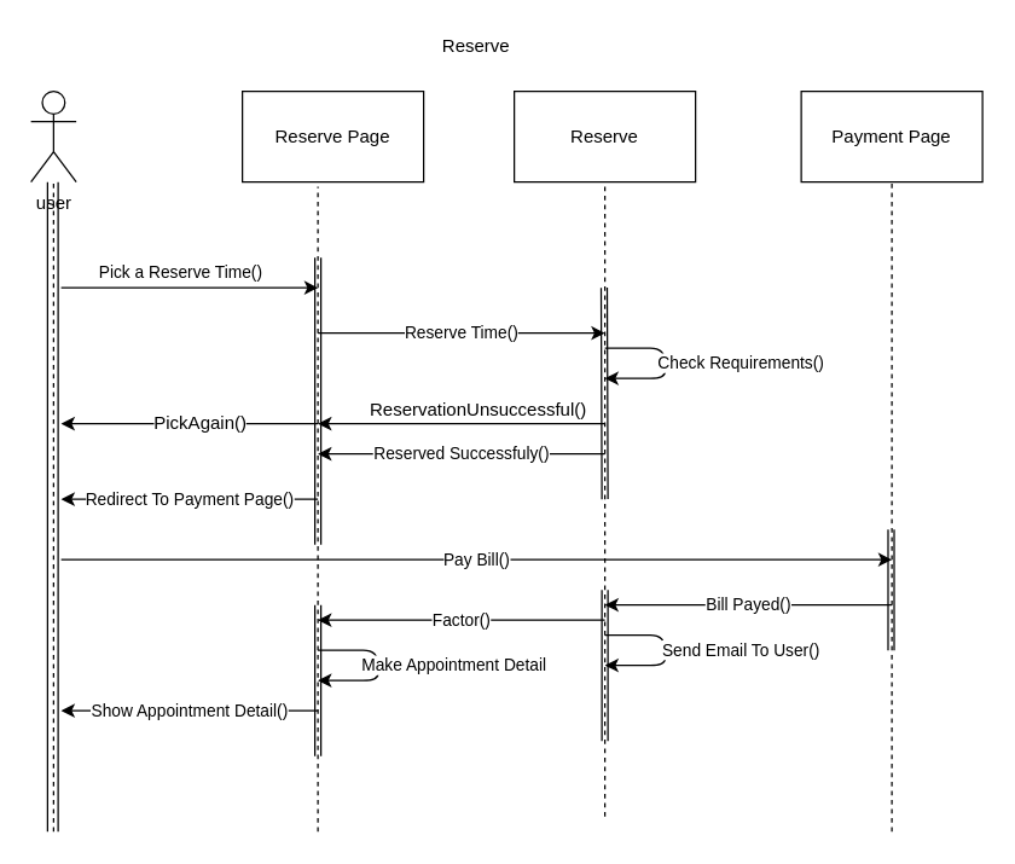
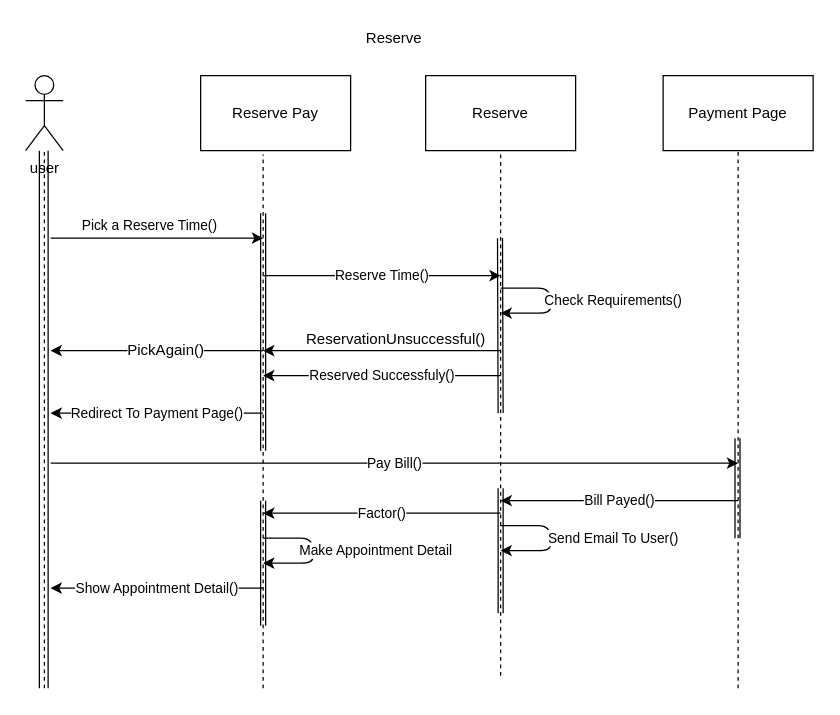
- <mxCell id="4" value="Reserve Page" style="rounded=0;whiteSpace=wrap;html=1;" parent="1" vertex="1"><mxGeometry x="160" y="60" width="120" height="60" as="geometry" /></mxCell>
+ <mxCell id="4" value="Reserve Pay" style="rounded=0;whiteSpace=wrap;html=1;" parent="1" vertex="1"><mxGeometry x="160" y="60" width="120" height="60" as="geometry" /></mxCell>
